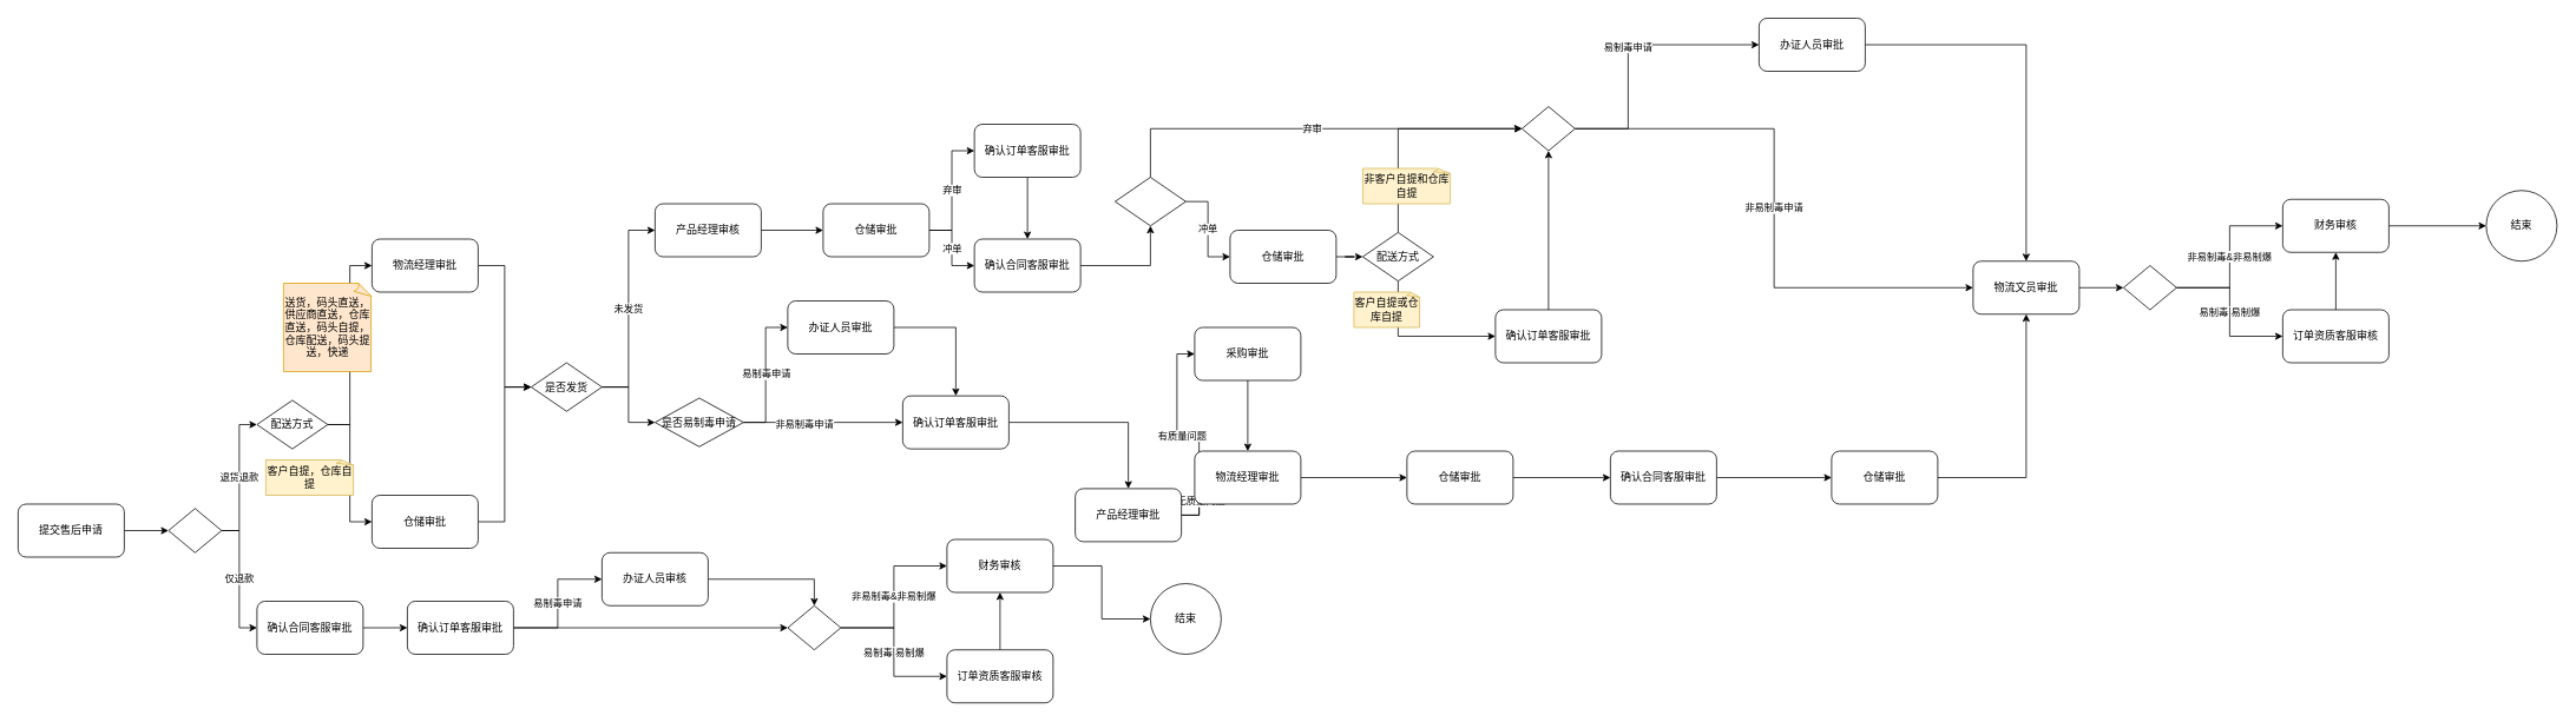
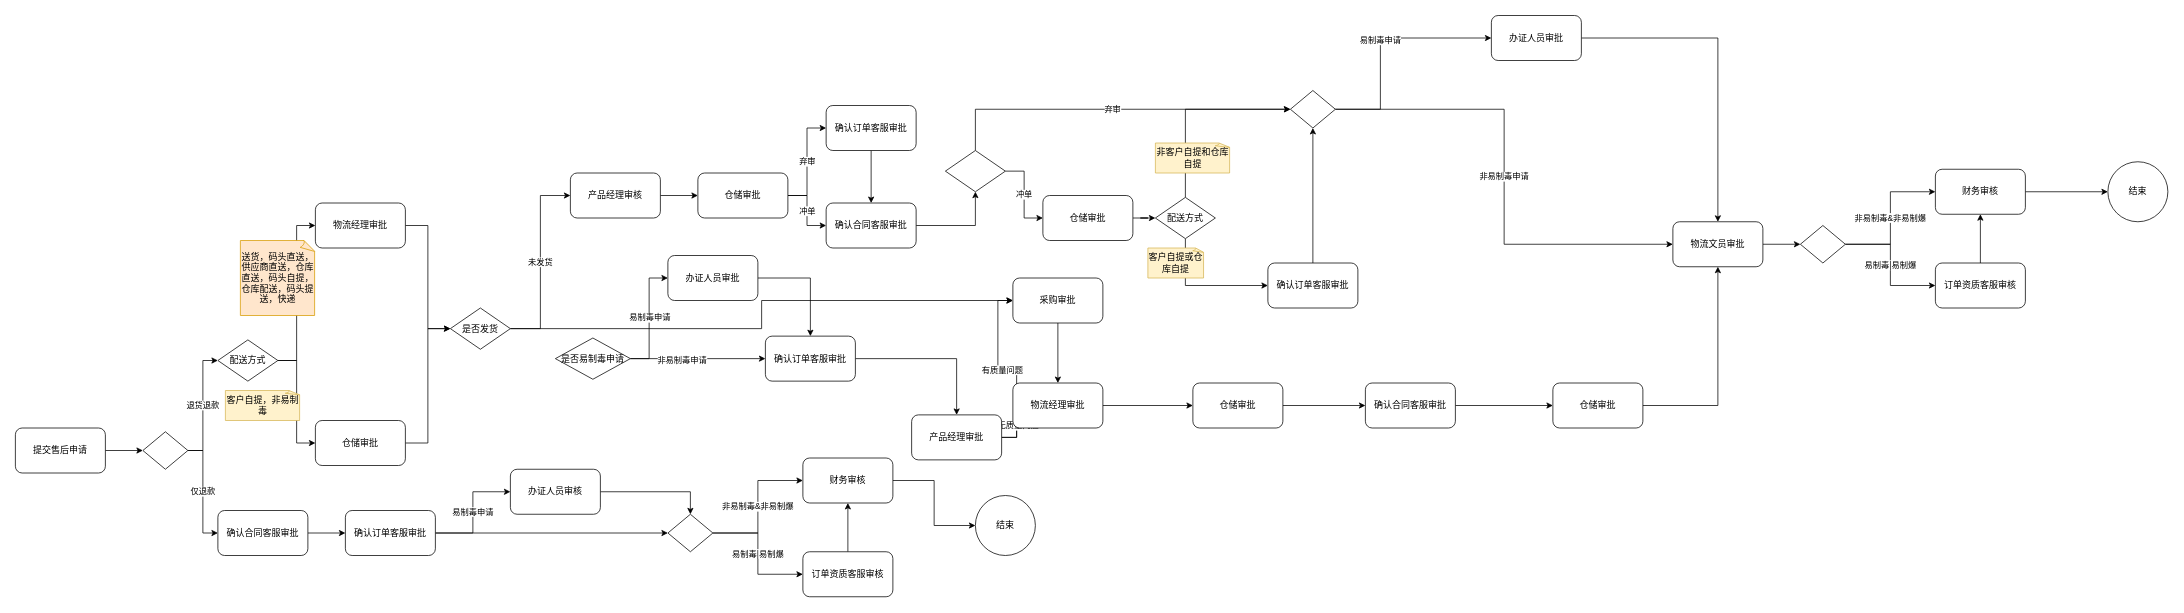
- <mxCell id="35" value="产品经理审核" style="rounded=1;whiteSpace=wrap;html=1;" vertex="1" parent="1"><mxGeometry x="740" y="230" width="120" height="60" as="geometry" /></mxCell>
+ <mxCell id="35" value="产品经理审核" style="rounded=1;whiteSpace=wrap;html=1;" vertex="1" parent="1"><mxGeometry x="760" y="230" width="120" height="60" as="geometry" /></mxCell>
- <mxCell id="32" style="edgeStyle=orthogonalEdgeStyle;rounded=0;orthogonalLoop=1;jettySize=auto;html=1;entryX=0;entryY=0.5;entryDx=0;entryDy=0;" edge="1" parent="1" source="33" target="74"><mxGeometry relative="1" as="geometry" /></mxCell>
+ <mxCell id="32" style="edgeStyle=orthogonalEdgeStyle;rounded=0;orthogonalLoop=1;jettySize=auto;html=1;" edge="1" parent="1" source="33" target="85"><mxGeometry relative="1" as="geometry" /></mxCell>
- <mxCell id="30" value="客户自提，仓库自提" style="whiteSpace=wrap;html=1;shape=mxgraph.basic.document;fillColor=#fff2cc;strokeColor=#d6b656;" vertex="1" parent="1"><mxGeometry x="300" y="520" width="100" height="40" as="geometry" /></mxCell>
+ <mxCell id="30" value="客户自提，非易制毒" style="whiteSpace=wrap;html=1;shape=mxgraph.basic.document;fillColor=#fff2cc;strokeColor=#d6b656;" vertex="1" parent="1"><mxGeometry x="300" y="520" width="100" height="40" as="geometry" /></mxCell>
